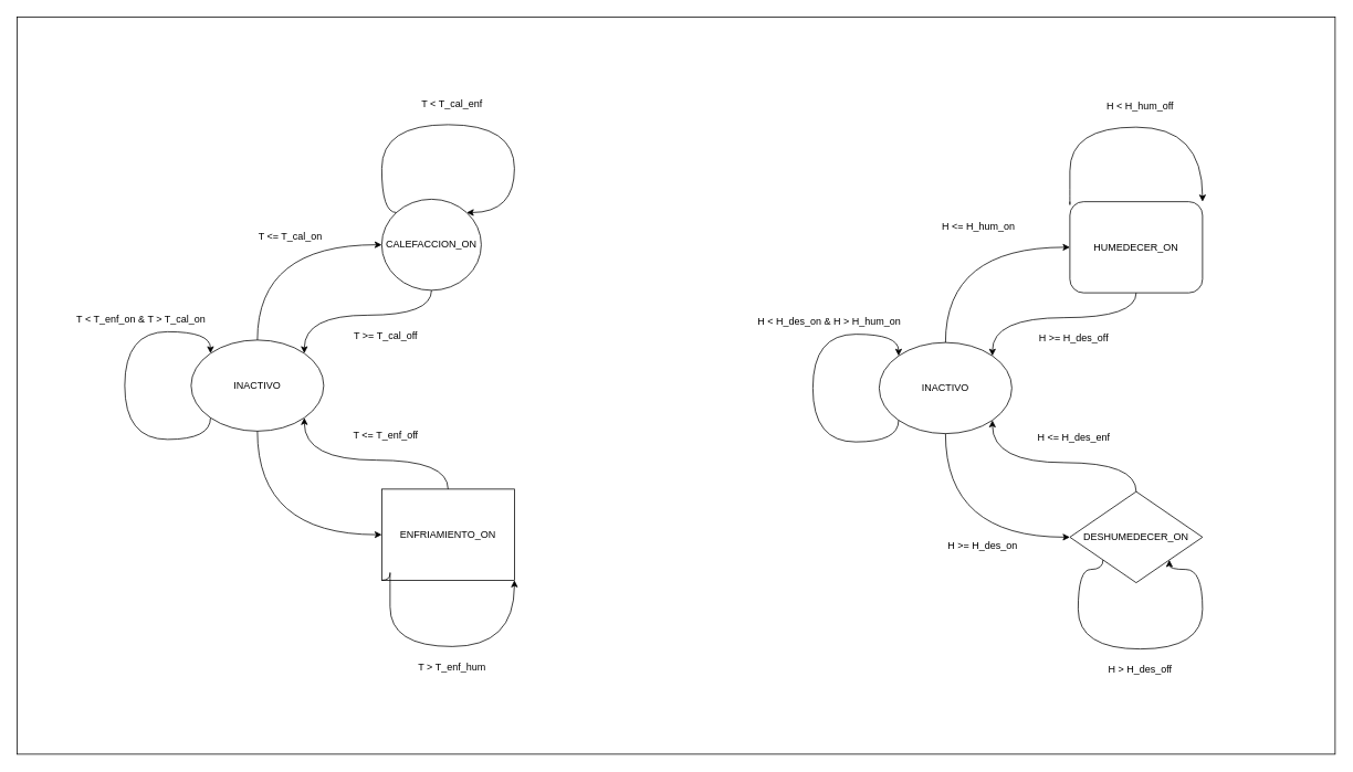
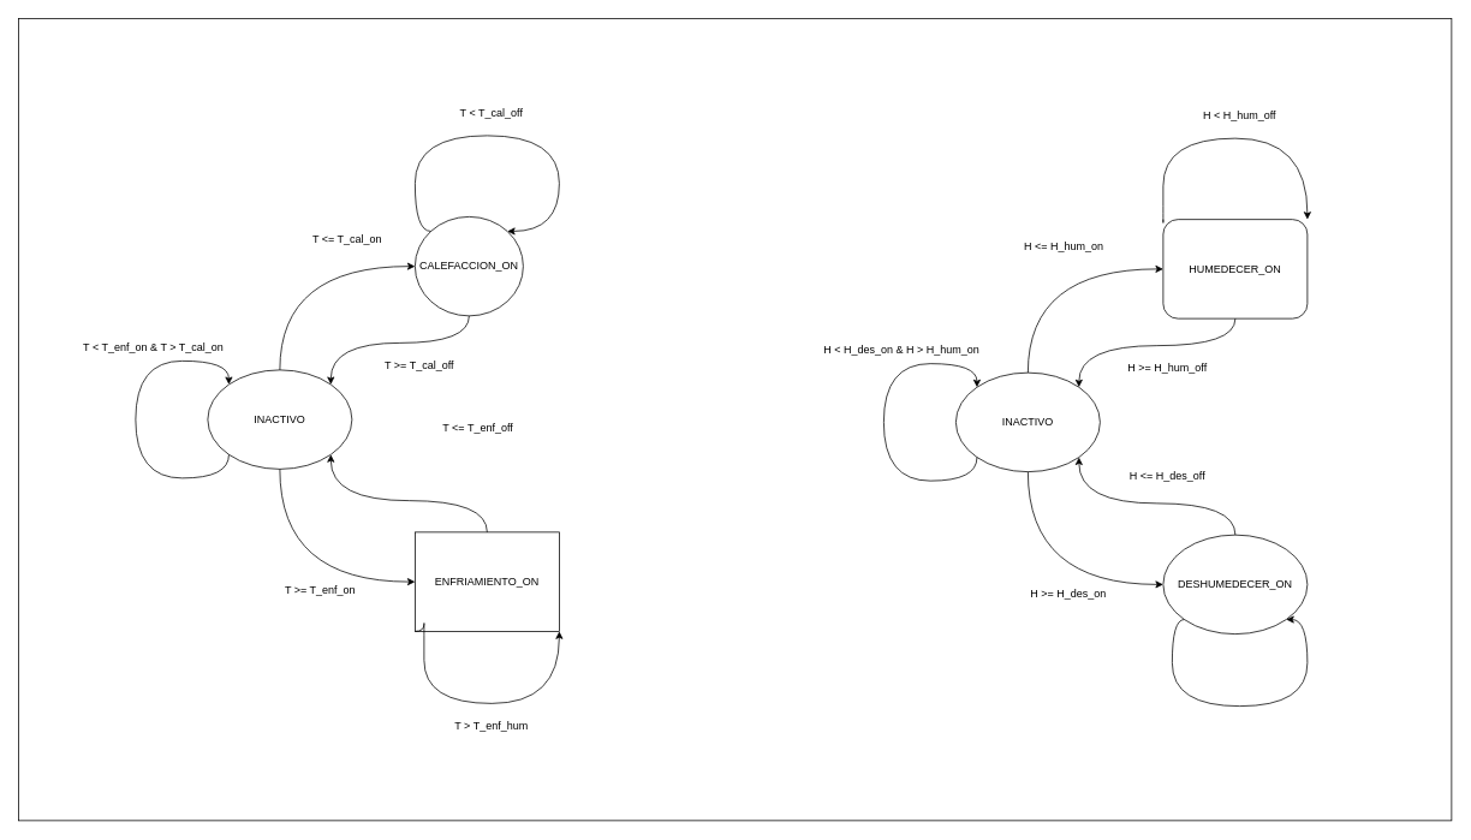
- <mxCell id="13" value="T &amp;lt; T_cal_enf" style="text;html=1;strokeColor=none;fillColor=none;align=center;verticalAlign=middle;whiteSpace=wrap;rounded=0;" vertex="1" parent="1"><mxGeometry x="490" y="110" width="110" height="30" as="geometry" /></mxCell>
+ <mxCell id="13" value="T &amp;lt; T_cal_off" style="text;html=1;strokeColor=none;fillColor=none;align=center;verticalAlign=middle;whiteSpace=wrap;rounded=0;" vertex="1" parent="1"><mxGeometry x="490" y="110" width="110" height="30" as="geometry" /></mxCell>
- <mxCell id="10" value="T &amp;lt;= T_cal_on" style="text;html=1;strokeColor=none;fillColor=none;align=center;verticalAlign=middle;whiteSpace=wrap;rounded=0;" vertex="1" parent="1"><mxGeometry x="295" y="270" width="110" height="30" as="geometry" /></mxCell>
+ <mxCell id="10" value="T &amp;lt;= T_cal_on" style="text;html=1;strokeColor=none;fillColor=none;align=center;verticalAlign=middle;whiteSpace=wrap;rounded=0;" vertex="1" parent="1"><mxGeometry x="330" y="250" width="110" height="30" as="geometry" /></mxCell>
- <mxCell id="32" value="H &amp;gt;= H_des_off" style="text;html=1;strokeColor=none;fillColor=none;align=center;verticalAlign=middle;whiteSpace=wrap;rounded=0;" vertex="1" parent="1"><mxGeometry x="1240" y="393" width="110" height="30" as="geometry" /></mxCell>
+ <mxCell id="32" value="H &amp;gt;= H_hum_off" style="text;html=1;strokeColor=none;fillColor=none;align=center;verticalAlign=middle;whiteSpace=wrap;rounded=0;" vertex="1" parent="1"><mxGeometry x="1240" y="393" width="110" height="30" as="geometry" /></mxCell>
- <mxCell id="19" value="T &amp;lt;= T_enf_off" style="text;html=1;strokeColor=none;fillColor=none;align=center;verticalAlign=middle;whiteSpace=wrap;rounded=0;" vertex="1" parent="1"><mxGeometry x="410" y="510" width="110" height="30" as="geometry" /></mxCell>
+ <mxCell id="19" value="T &amp;lt;= T_enf_off" style="text;html=1;strokeColor=none;fillColor=none;align=center;verticalAlign=middle;whiteSpace=wrap;rounded=0;" vertex="1" parent="1"><mxGeometry x="475" y="460" width="110" height="30" as="geometry" /></mxCell>
- <mxCell id="36" value="H &amp;lt;= H_des_enf" style="text;html=1;strokeColor=none;fillColor=none;align=center;verticalAlign=middle;whiteSpace=wrap;rounded=0;" vertex="1" parent="1"><mxGeometry x="1240" y="513" width="110" height="30" as="geometry" /></mxCell>
+ <mxCell id="36" value="H &amp;lt;= H_des_off" style="text;html=1;strokeColor=none;fillColor=none;align=center;verticalAlign=middle;whiteSpace=wrap;rounded=0;" vertex="1" parent="1"><mxGeometry x="1240" y="513" width="110" height="30" as="geometry" /></mxCell>
- <mxCell id="22" value="DESHUMEDECER_ON" style="rhombus;whiteSpace=wrap;html=1;" vertex="1" parent="1"><mxGeometry x="1290" y="593" width="160" height="110" as="geometry" /></mxCell>
+ <mxCell id="22" value="DESHUMEDECER_ON" style="ellipse;whiteSpace=wrap;html=1;" vertex="1" parent="1"><mxGeometry x="1290" y="593" width="160" height="110" as="geometry" /></mxCell>
+ <mxCell id="11" value="T &amp;gt;= T_enf_on" style="text;html=1;strokeColor=none;fillColor=none;align=center;verticalAlign=middle;whiteSpace=wrap;rounded=0;" vertex="1" parent="1"><mxGeometry x="300" y="640" width="110" height="30" as="geometry" /></mxCell>
- <mxCell id="35" value="H &amp;gt; H_des_off" style="text;html=1;strokeColor=none;fillColor=none;align=center;verticalAlign=middle;whiteSpace=wrap;rounded=0;" vertex="1" parent="1"><mxGeometry x="1320" y="793" width="110" height="30" as="geometry" /></mxCell>
